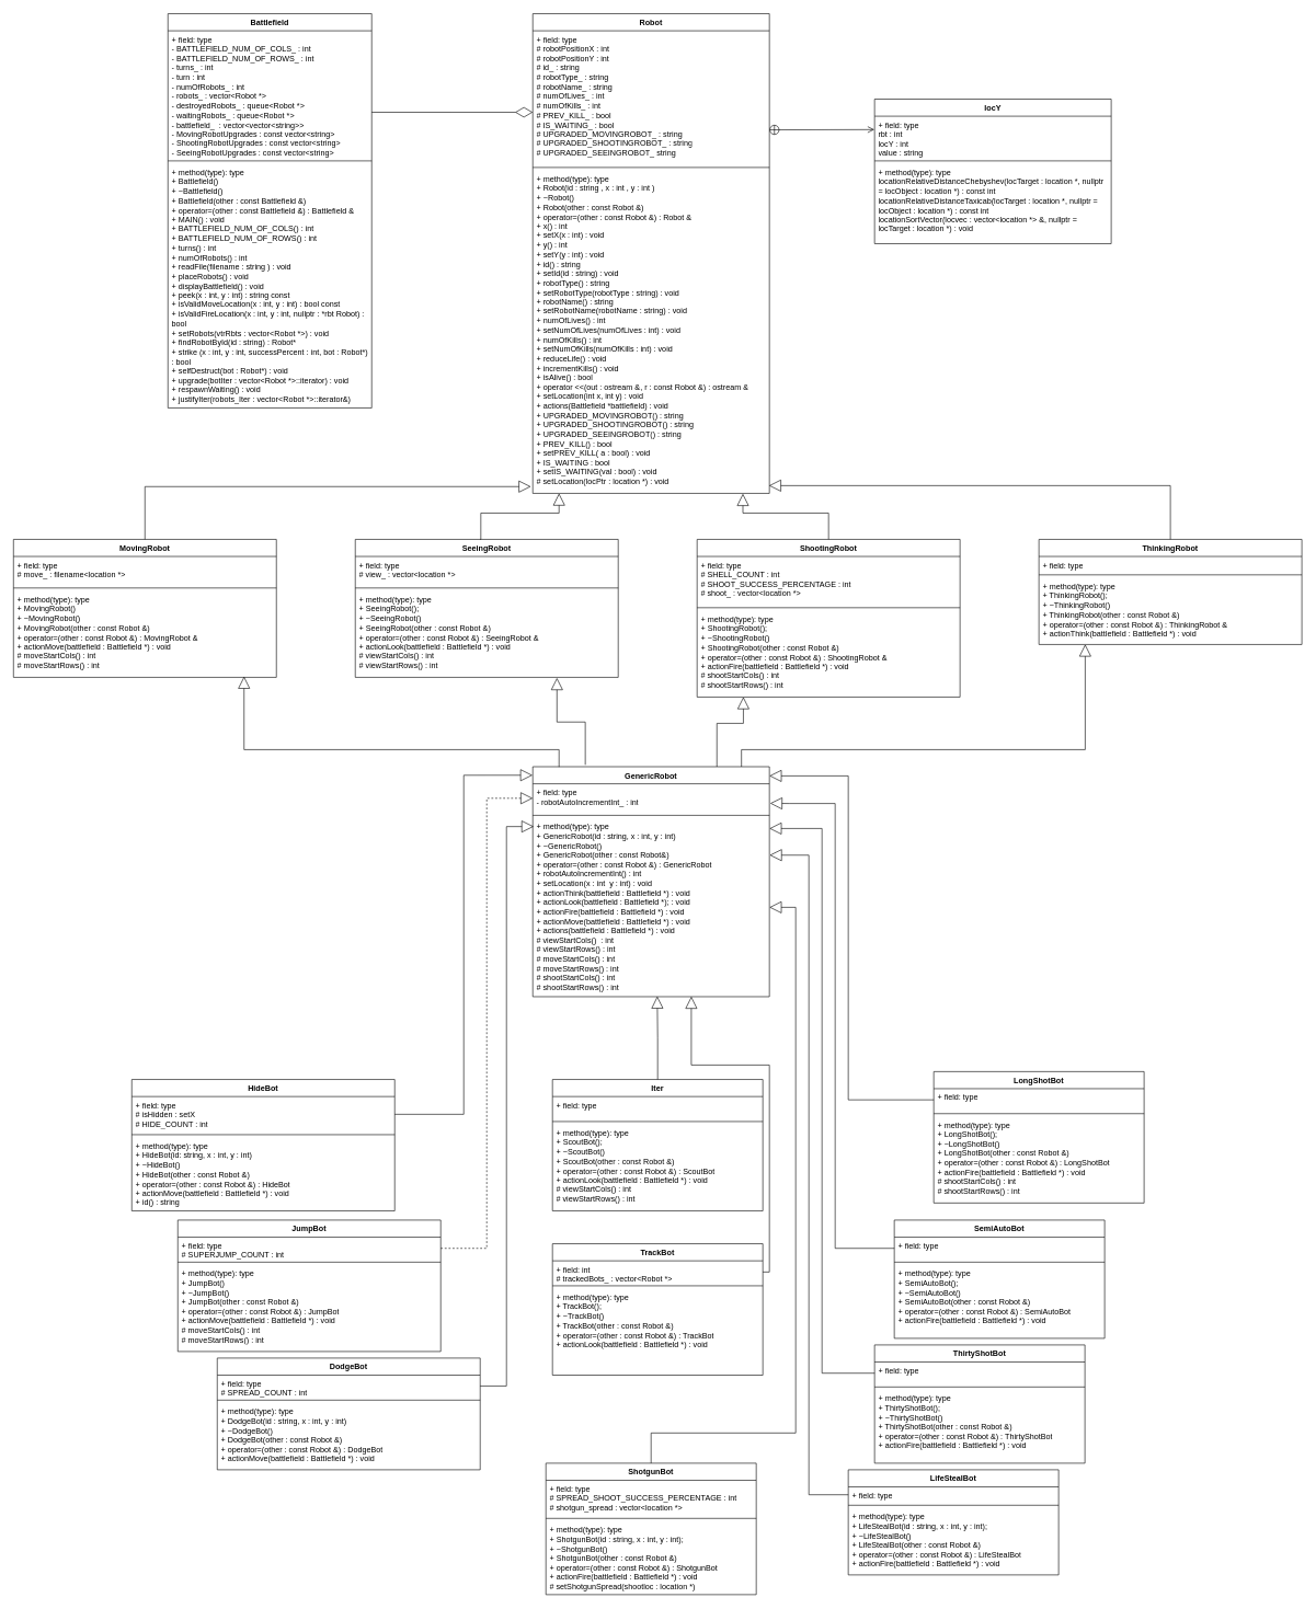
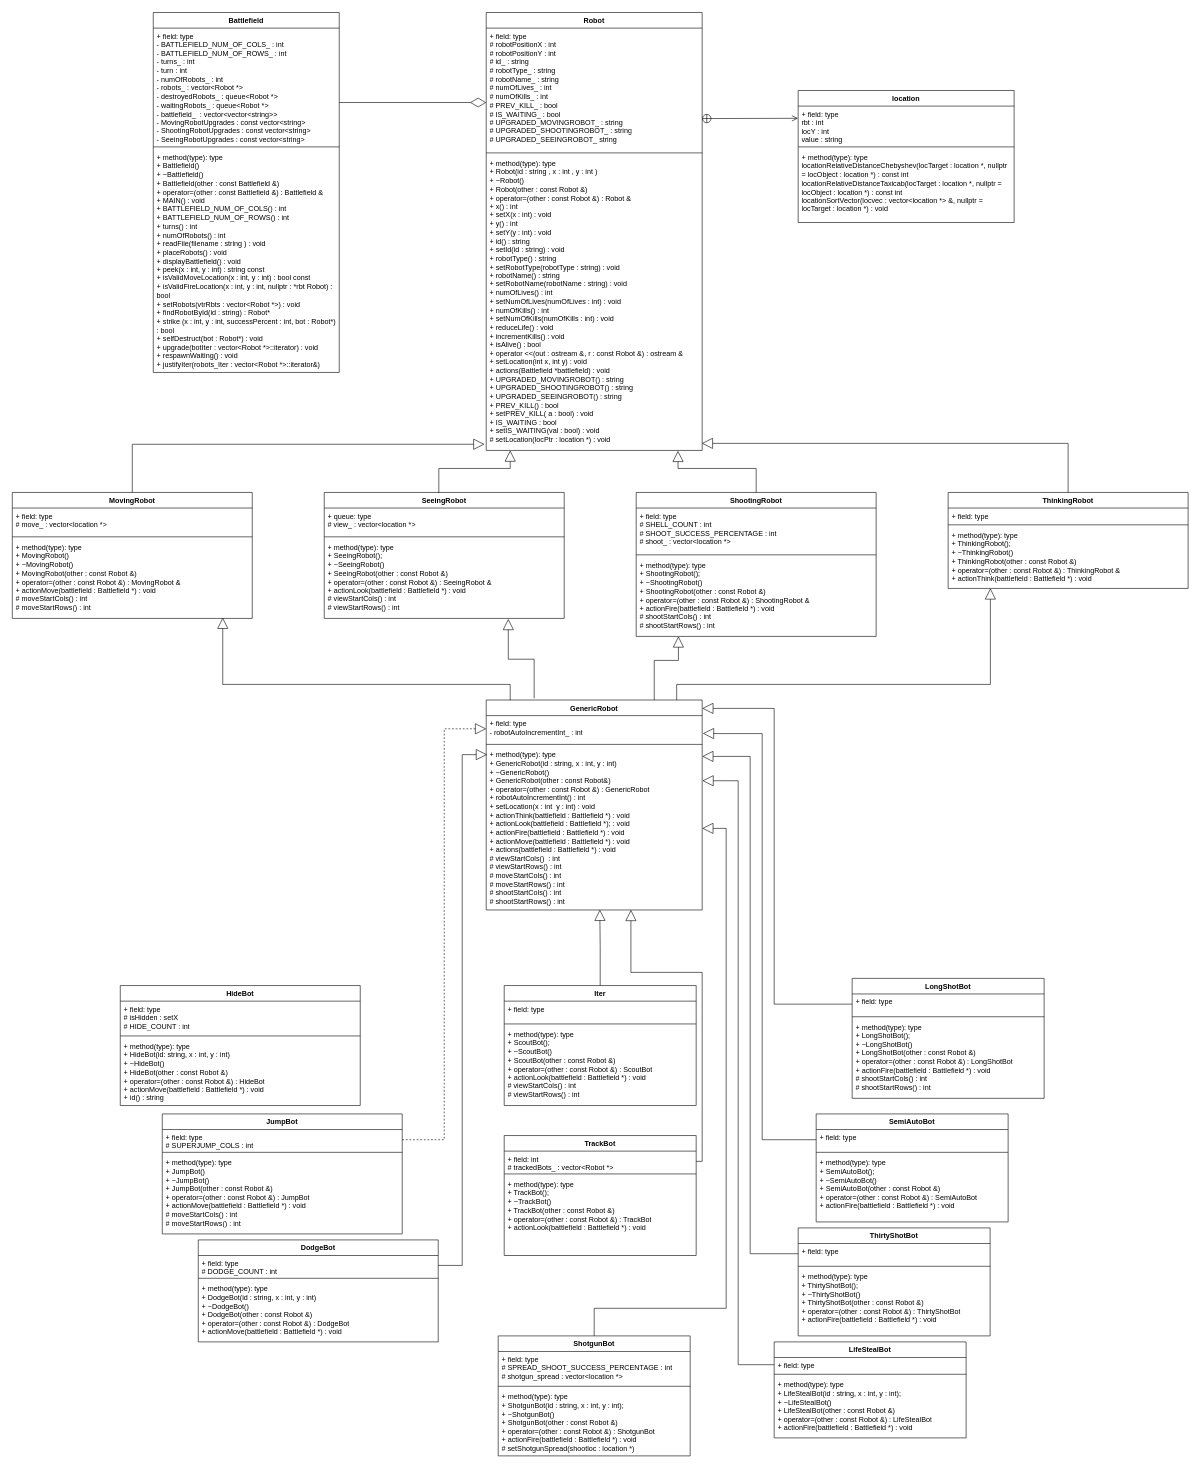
- <mxCell id="54" value="locY" style="swimlane;fontStyle=1;align=center;verticalAlign=top;childLayout=stackLayout;horizontal=1;startSize=26;horizontalStack=0;resizeParent=1;resizeParentMax=0;resizeLast=0;collapsible=1;marginBottom=0;whiteSpace=wrap;html=1;labelBackgroundColor=none;labelBorderColor=none;" parent="1" vertex="1"><mxGeometry x="1330" y="150" width="360" height="220" as="geometry" /></mxCell>
+ <mxCell id="54" value="location" style="swimlane;fontStyle=1;align=center;verticalAlign=top;childLayout=stackLayout;horizontal=1;startSize=26;horizontalStack=0;resizeParent=1;resizeParentMax=0;resizeLast=0;collapsible=1;marginBottom=0;whiteSpace=wrap;html=1;labelBackgroundColor=none;labelBorderColor=none;" parent="1" vertex="1"><mxGeometry x="1330" y="150" width="360" height="220" as="geometry" /></mxCell>
- <mxCell id="11" value="&lt;div&gt;+ field: type&lt;br&gt;# move_ : filename&amp;lt;location *&amp;gt;&lt;/div&gt;" style="text;fillColor=none;align=left;verticalAlign=top;spacingLeft=4;spacingRight=4;overflow=hidden;rotatable=0;points=[[0,0.5],[1,0.5]];portConstraint=eastwest;whiteSpace=wrap;html=1;labelBackgroundColor=none;labelBorderColor=none;" parent="10" vertex="1"><mxGeometry y="26" width="400" height="44" as="geometry" /></mxCell>
+ <mxCell id="11" value="&lt;div&gt;+ field: type&lt;br&gt;# move_ : vector&amp;lt;location *&amp;gt;&lt;/div&gt;" style="text;fillColor=none;align=left;verticalAlign=top;spacingLeft=4;spacingRight=4;overflow=hidden;rotatable=0;points=[[0,0.5],[1,0.5]];portConstraint=eastwest;whiteSpace=wrap;html=1;labelBackgroundColor=none;labelBorderColor=none;" parent="10" vertex="1"><mxGeometry y="26" width="400" height="44" as="geometry" /></mxCell>
- <mxCell id="15" value="&lt;div&gt;+ field: type&lt;/div&gt;&lt;div&gt;# view_ : vector&amp;lt;location *&amp;gt;&lt;/div&gt;" style="text;fillColor=none;align=left;verticalAlign=top;spacingLeft=4;spacingRight=4;overflow=hidden;rotatable=0;points=[[0,0.5],[1,0.5]];portConstraint=eastwest;whiteSpace=wrap;html=1;labelBackgroundColor=none;labelBorderColor=none;" parent="14" vertex="1"><mxGeometry y="26" width="400" height="44" as="geometry" /></mxCell>
+ <mxCell id="15" value="&lt;div&gt;+ queue: type&lt;/div&gt;&lt;div&gt;# view_ : vector&amp;lt;location *&amp;gt;&lt;/div&gt;" style="text;fillColor=none;align=left;verticalAlign=top;spacingLeft=4;spacingRight=4;overflow=hidden;rotatable=0;points=[[0,0.5],[1,0.5]];portConstraint=eastwest;whiteSpace=wrap;html=1;labelBackgroundColor=none;labelBorderColor=none;" parent="14" vertex="1"><mxGeometry y="26" width="400" height="44" as="geometry" /></mxCell>
- <mxCell id="90" value="" style="endArrow=block;endSize=16;endFill=0;html=1;rounded=0;edgeStyle=orthogonalEdgeStyle;entryX=-0.001;entryY=0.037;entryDx=0;entryDy=0;entryPerimeter=0;exitX=1;exitY=0.5;exitDx=0;exitDy=0;" edge="1" parent="1" source="31" target="58"><mxGeometry width="160" relative="1" as="geometry"><mxPoint x="740" y="1360" as="sourcePoint" /><mxPoint x="840" y="1290" as="targetPoint" /></mxGeometry></mxCell>
- <mxCell id="27" value="&lt;div&gt;+ field: type&lt;/div&gt;# SUPERJUMP_COUNT : int" style="text;fillColor=none;align=left;verticalAlign=top;spacingLeft=4;spacingRight=4;overflow=hidden;rotatable=0;points=[[0,0.5],[1,0.5]];portConstraint=eastwest;whiteSpace=wrap;html=1;labelBackgroundColor=none;labelBorderColor=none;" parent="26" vertex="1"><mxGeometry y="26" width="400" height="34" as="geometry" /></mxCell>
+ <mxCell id="27" value="&lt;div&gt;+ field: type&lt;/div&gt;# SUPERJUMP_COLS : int" style="text;fillColor=none;align=left;verticalAlign=top;spacingLeft=4;spacingRight=4;overflow=hidden;rotatable=0;points=[[0,0.5],[1,0.5]];portConstraint=eastwest;whiteSpace=wrap;html=1;labelBackgroundColor=none;labelBorderColor=none;" parent="26" vertex="1"><mxGeometry y="26" width="400" height="34" as="geometry" /></mxCell>
- <mxCell id="64" value="&lt;div&gt;+ field: type&lt;/div&gt;# SPREAD_COUNT : int" style="text;fillColor=none;align=left;verticalAlign=top;spacingLeft=4;spacingRight=4;overflow=hidden;rotatable=0;points=[[0,0.5],[1,0.5]];portConstraint=eastwest;whiteSpace=wrap;html=1;labelBackgroundColor=none;labelBorderColor=none;" parent="63" vertex="1"><mxGeometry y="26" width="400" height="34" as="geometry" /></mxCell>
+ <mxCell id="64" value="&lt;div&gt;+ field: type&lt;/div&gt;# DODGE_COUNT : int" style="text;fillColor=none;align=left;verticalAlign=top;spacingLeft=4;spacingRight=4;overflow=hidden;rotatable=0;points=[[0,0.5],[1,0.5]];portConstraint=eastwest;whiteSpace=wrap;html=1;labelBackgroundColor=none;labelBorderColor=none;" parent="63" vertex="1"><mxGeometry y="26" width="400" height="34" as="geometry" /></mxCell>
